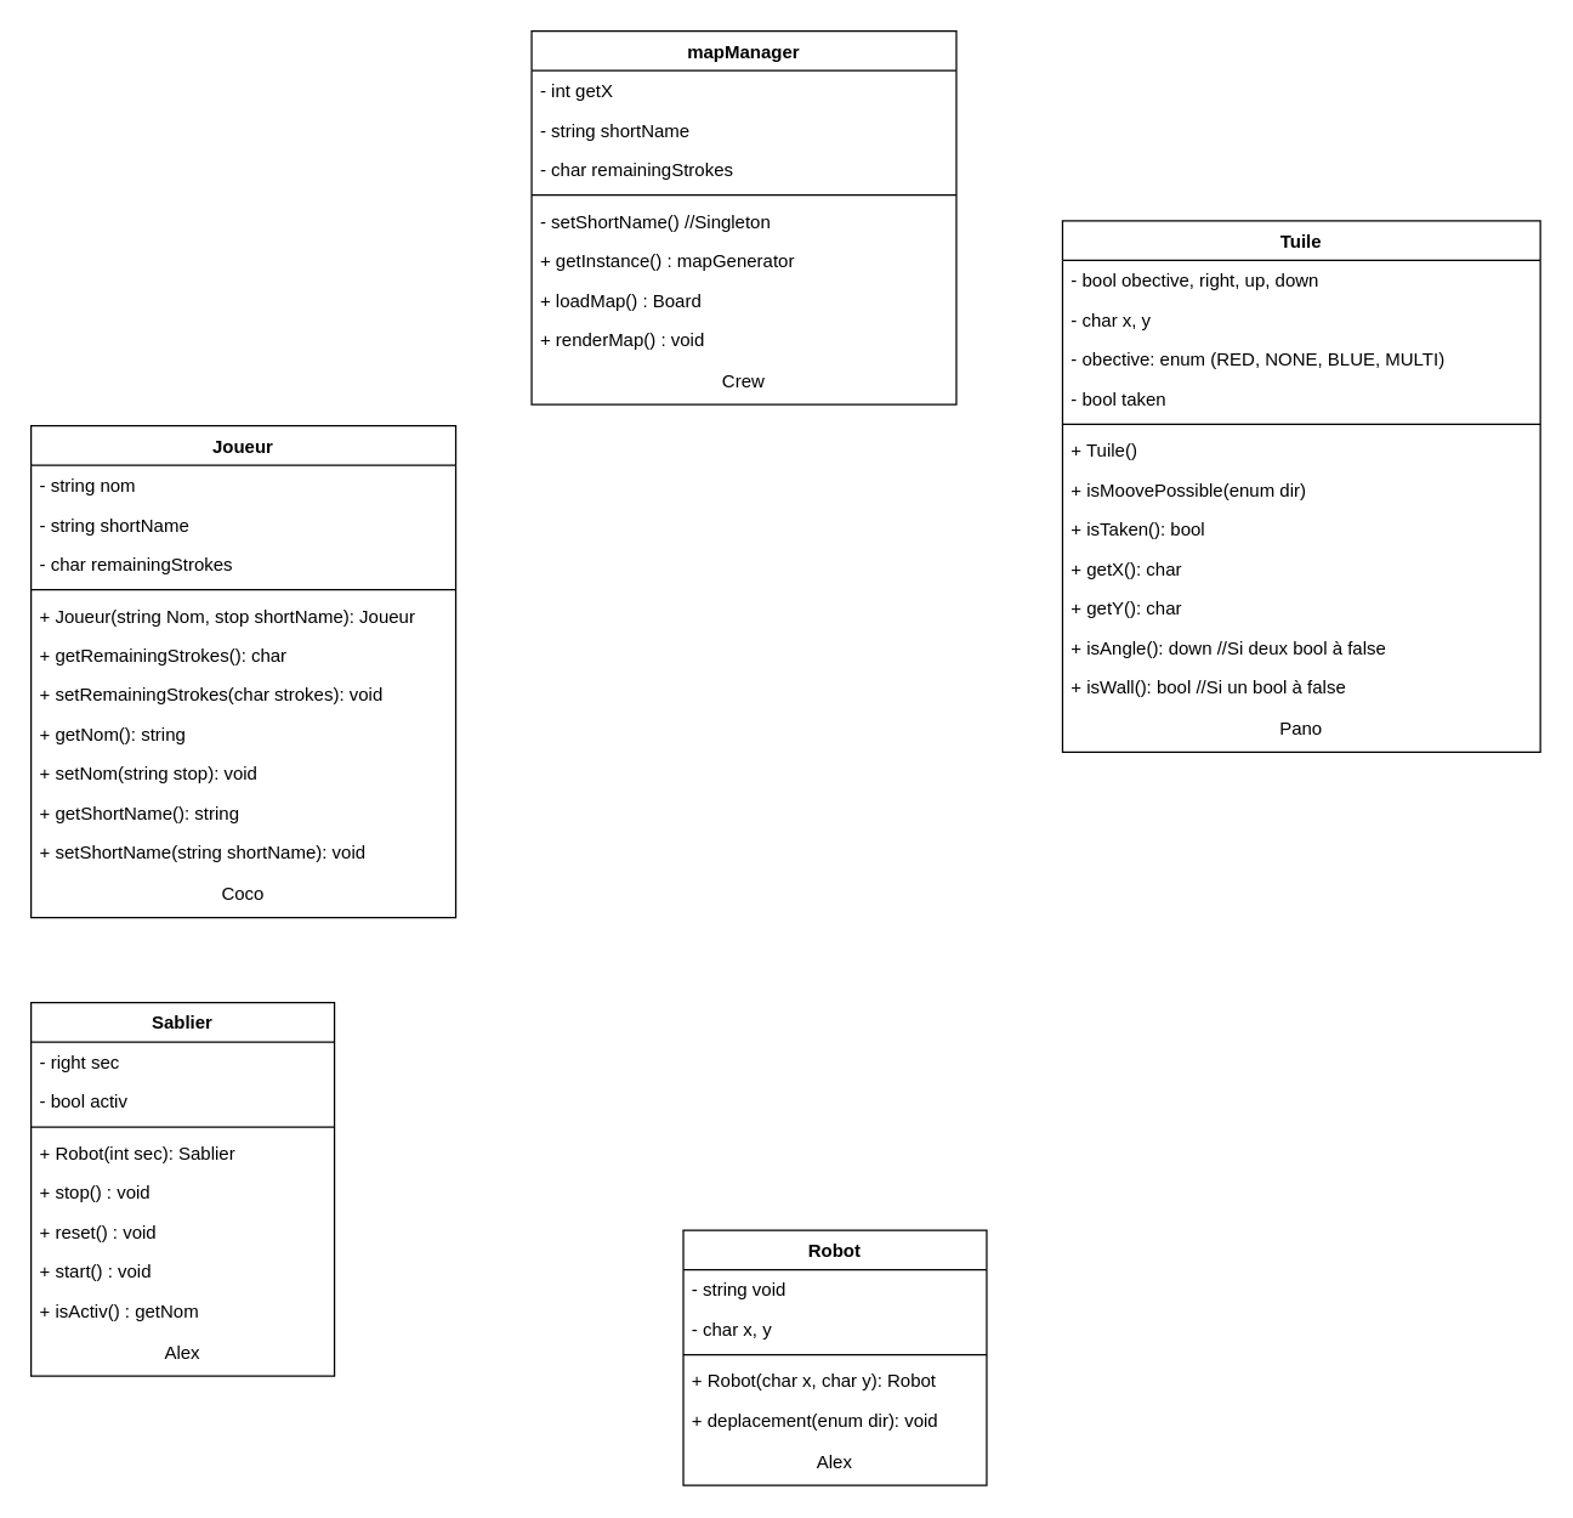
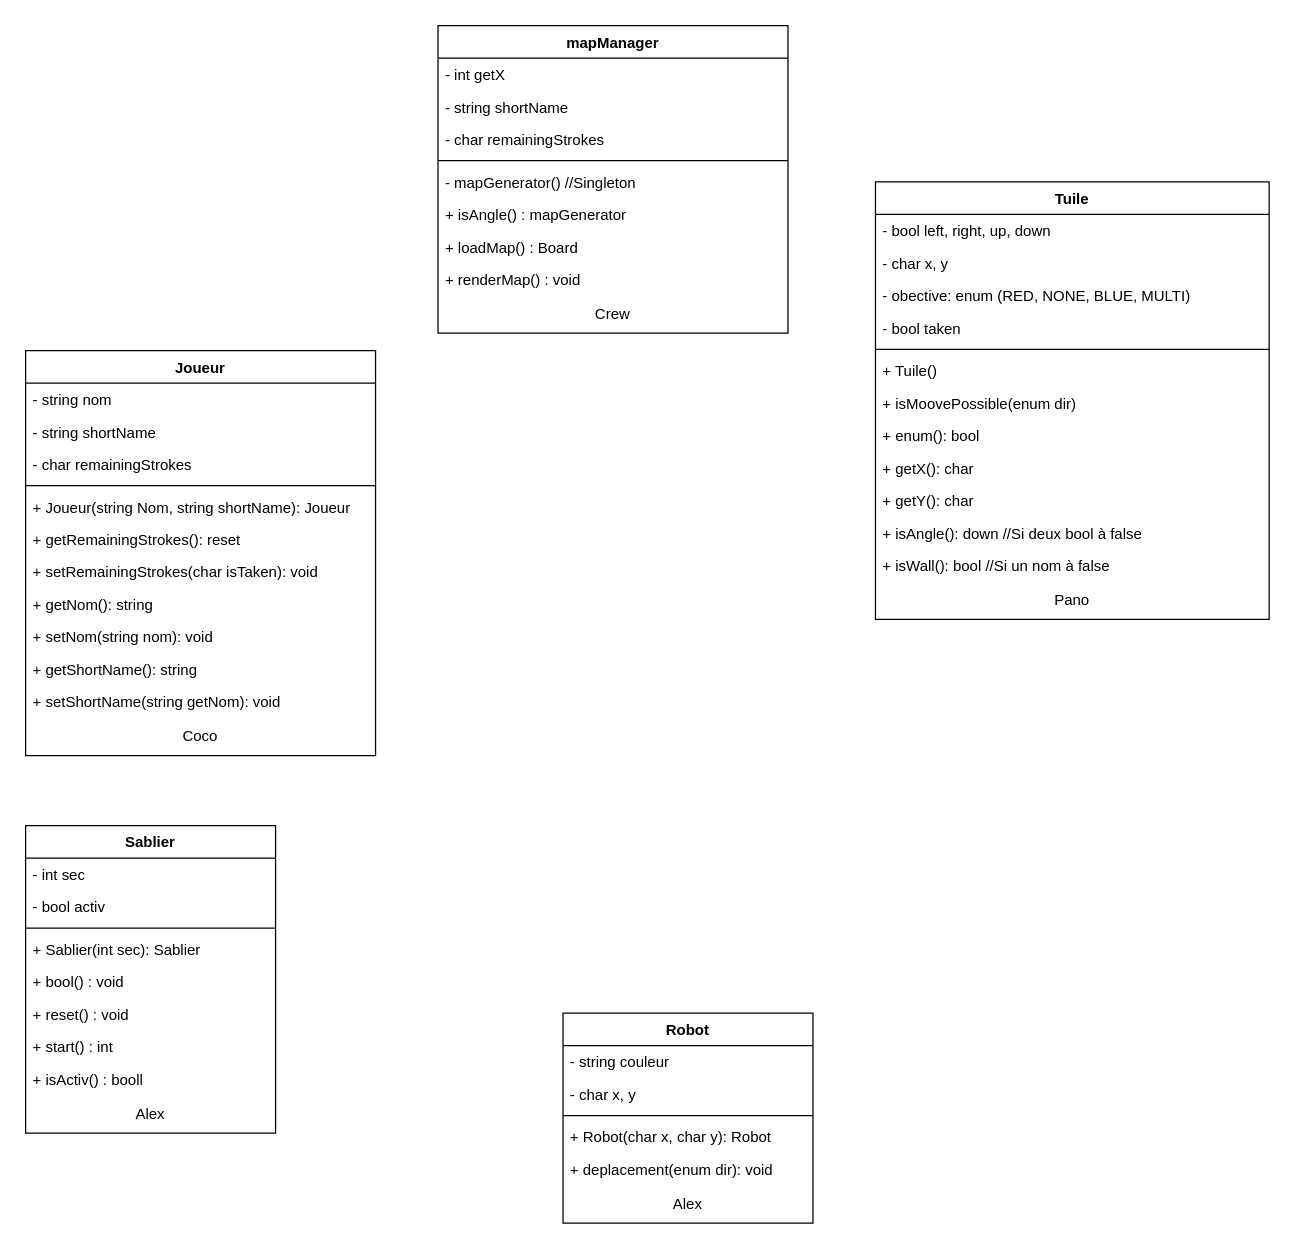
- <mxCell id="37" value="- setShortName() //Singleton" style="text;strokeColor=none;fillColor=none;align=left;verticalAlign=top;spacingLeft=4;spacingRight=4;overflow=hidden;rotatable=0;points=[[0,0.5],[1,0.5]];portConstraint=eastwest;" parent="32" vertex="1"><mxGeometry y="112" width="280" height="26" as="geometry" /></mxCell>
+ <mxCell id="37" value="- mapGenerator() //Singleton" style="text;strokeColor=none;fillColor=none;align=left;verticalAlign=top;spacingLeft=4;spacingRight=4;overflow=hidden;rotatable=0;points=[[0,0.5],[1,0.5]];portConstraint=eastwest;" parent="32" vertex="1"><mxGeometry y="112" width="280" height="26" as="geometry" /></mxCell>
- <mxCell id="38" value="+ getInstance() : mapGenerator" style="text;strokeColor=none;fillColor=none;align=left;verticalAlign=top;spacingLeft=4;spacingRight=4;overflow=hidden;rotatable=0;points=[[0,0.5],[1,0.5]];portConstraint=eastwest;" parent="32" vertex="1"><mxGeometry y="138" width="280" height="26" as="geometry" /></mxCell>
+ <mxCell id="38" value="+ isAngle() : mapGenerator" style="text;strokeColor=none;fillColor=none;align=left;verticalAlign=top;spacingLeft=4;spacingRight=4;overflow=hidden;rotatable=0;points=[[0,0.5],[1,0.5]];portConstraint=eastwest;" parent="32" vertex="1"><mxGeometry y="138" width="280" height="26" as="geometry" /></mxCell>
- <mxCell id="43" value="- bool obective, right, up, down" style="text;strokeColor=none;fillColor=none;align=left;verticalAlign=top;spacingLeft=4;spacingRight=4;overflow=hidden;rotatable=0;points=[[0,0.5],[1,0.5]];portConstraint=eastwest;" parent="42" vertex="1"><mxGeometry y="26" width="315" height="26" as="geometry" /></mxCell>
+ <mxCell id="43" value="- bool left, right, up, down" style="text;strokeColor=none;fillColor=none;align=left;verticalAlign=top;spacingLeft=4;spacingRight=4;overflow=hidden;rotatable=0;points=[[0,0.5],[1,0.5]];portConstraint=eastwest;" parent="42" vertex="1"><mxGeometry y="26" width="315" height="26" as="geometry" /></mxCell>
- <mxCell id="50" value="+ isTaken(): bool" style="text;strokeColor=none;fillColor=none;align=left;verticalAlign=top;spacingLeft=4;spacingRight=4;overflow=hidden;rotatable=0;points=[[0,0.5],[1,0.5]];portConstraint=eastwest;" parent="42" vertex="1"><mxGeometry y="190" width="315" height="26" as="geometry" /></mxCell>
+ <mxCell id="50" value="+ enum(): bool" style="text;strokeColor=none;fillColor=none;align=left;verticalAlign=top;spacingLeft=4;spacingRight=4;overflow=hidden;rotatable=0;points=[[0,0.5],[1,0.5]];portConstraint=eastwest;" parent="42" vertex="1"><mxGeometry y="190" width="315" height="26" as="geometry" /></mxCell>
- <mxCell id="24" value="+ Joueur(string Nom, stop shortName): Joueur" style="text;strokeColor=none;fillColor=none;align=left;verticalAlign=top;spacingLeft=4;spacingRight=4;overflow=hidden;rotatable=0;points=[[0,0.5],[1,0.5]];portConstraint=eastwest;" parent="19" vertex="1"><mxGeometry y="112" width="280" height="26" as="geometry" /></mxCell>
+ <mxCell id="24" value="+ Joueur(string Nom, string shortName): Joueur" style="text;strokeColor=none;fillColor=none;align=left;verticalAlign=top;spacingLeft=4;spacingRight=4;overflow=hidden;rotatable=0;points=[[0,0.5],[1,0.5]];portConstraint=eastwest;" parent="19" vertex="1"><mxGeometry y="112" width="280" height="26" as="geometry" /></mxCell>
- <mxCell id="25" value="+ getRemainingStrokes(): char" style="text;strokeColor=none;fillColor=none;align=left;verticalAlign=top;spacingLeft=4;spacingRight=4;overflow=hidden;rotatable=0;points=[[0,0.5],[1,0.5]];portConstraint=eastwest;" parent="19" vertex="1"><mxGeometry y="138" width="280" height="26" as="geometry" /></mxCell>
+ <mxCell id="25" value="+ getRemainingStrokes(): reset" style="text;strokeColor=none;fillColor=none;align=left;verticalAlign=top;spacingLeft=4;spacingRight=4;overflow=hidden;rotatable=0;points=[[0,0.5],[1,0.5]];portConstraint=eastwest;" parent="19" vertex="1"><mxGeometry y="138" width="280" height="26" as="geometry" /></mxCell>
- <mxCell id="54" value="+ isWall(): bool //Si un bool à false" style="text;strokeColor=none;fillColor=none;align=left;verticalAlign=top;spacingLeft=4;spacingRight=4;overflow=hidden;rotatable=0;points=[[0,0.5],[1,0.5]];portConstraint=eastwest;" parent="42" vertex="1"><mxGeometry y="294" width="315" height="26" as="geometry" /></mxCell>
+ <mxCell id="54" value="+ isWall(): bool //Si un nom à false" style="text;strokeColor=none;fillColor=none;align=left;verticalAlign=top;spacingLeft=4;spacingRight=4;overflow=hidden;rotatable=0;points=[[0,0.5],[1,0.5]];portConstraint=eastwest;" parent="42" vertex="1"><mxGeometry y="294" width="315" height="26" as="geometry" /></mxCell>
- <mxCell id="26" value="+ setRemainingStrokes(char strokes): void" style="text;strokeColor=none;fillColor=none;align=left;verticalAlign=top;spacingLeft=4;spacingRight=4;overflow=hidden;rotatable=0;points=[[0,0.5],[1,0.5]];portConstraint=eastwest;" parent="19" vertex="1"><mxGeometry y="164" width="280" height="26" as="geometry" /></mxCell>
+ <mxCell id="26" value="+ setRemainingStrokes(char isTaken): void" style="text;strokeColor=none;fillColor=none;align=left;verticalAlign=top;spacingLeft=4;spacingRight=4;overflow=hidden;rotatable=0;points=[[0,0.5],[1,0.5]];portConstraint=eastwest;" parent="19" vertex="1"><mxGeometry y="164" width="280" height="26" as="geometry" /></mxCell>
- <mxCell id="28" value="+ setNom(string stop): void" style="text;strokeColor=none;fillColor=none;align=left;verticalAlign=top;spacingLeft=4;spacingRight=4;overflow=hidden;rotatable=0;points=[[0,0.5],[1,0.5]];portConstraint=eastwest;" parent="19" vertex="1"><mxGeometry y="216" width="280" height="26" as="geometry" /></mxCell>
+ <mxCell id="28" value="+ setNom(string nom): void" style="text;strokeColor=none;fillColor=none;align=left;verticalAlign=top;spacingLeft=4;spacingRight=4;overflow=hidden;rotatable=0;points=[[0,0.5],[1,0.5]];portConstraint=eastwest;" parent="19" vertex="1"><mxGeometry y="216" width="280" height="26" as="geometry" /></mxCell>
- <mxCell id="30" value="+ setShortName(string shortName): void" style="text;strokeColor=none;fillColor=none;align=left;verticalAlign=top;spacingLeft=4;spacingRight=4;overflow=hidden;rotatable=0;points=[[0,0.5],[1,0.5]];portConstraint=eastwest;" parent="19" vertex="1"><mxGeometry y="268" width="280" height="26" as="geometry" /></mxCell>
+ <mxCell id="30" value="+ setShortName(string getNom): void" style="text;strokeColor=none;fillColor=none;align=left;verticalAlign=top;spacingLeft=4;spacingRight=4;overflow=hidden;rotatable=0;points=[[0,0.5],[1,0.5]];portConstraint=eastwest;" parent="19" vertex="1"><mxGeometry y="268" width="280" height="26" as="geometry" /></mxCell>
- <mxCell id="10" value="- right sec&#10;" style="text;strokeColor=none;fillColor=none;align=left;verticalAlign=top;spacingLeft=4;spacingRight=4;overflow=hidden;rotatable=0;points=[[0,0.5],[1,0.5]];portConstraint=eastwest;" parent="9" vertex="1"><mxGeometry y="26" width="200" height="26" as="geometry" /></mxCell>
+ <mxCell id="10" value="- int sec&#10;" style="text;strokeColor=none;fillColor=none;align=left;verticalAlign=top;spacingLeft=4;spacingRight=4;overflow=hidden;rotatable=0;points=[[0,0.5],[1,0.5]];portConstraint=eastwest;" parent="9" vertex="1"><mxGeometry y="26" width="200" height="26" as="geometry" /></mxCell>
- <mxCell id="13" value="+ Robot(int sec): Sablier" style="text;strokeColor=none;fillColor=none;align=left;verticalAlign=top;spacingLeft=4;spacingRight=4;overflow=hidden;rotatable=0;points=[[0,0.5],[1,0.5]];portConstraint=eastwest;" parent="9" vertex="1"><mxGeometry y="86" width="200" height="26" as="geometry" /></mxCell>
+ <mxCell id="13" value="+ Sablier(int sec): Sablier" style="text;strokeColor=none;fillColor=none;align=left;verticalAlign=top;spacingLeft=4;spacingRight=4;overflow=hidden;rotatable=0;points=[[0,0.5],[1,0.5]];portConstraint=eastwest;" parent="9" vertex="1"><mxGeometry y="86" width="200" height="26" as="geometry" /></mxCell>
- <mxCell id="14" value="+ stop() : void" style="text;strokeColor=none;fillColor=none;align=left;verticalAlign=top;spacingLeft=4;spacingRight=4;overflow=hidden;rotatable=0;points=[[0,0.5],[1,0.5]];portConstraint=eastwest;" parent="9" vertex="1"><mxGeometry y="112" width="200" height="26" as="geometry" /></mxCell>
+ <mxCell id="14" value="+ bool() : void" style="text;strokeColor=none;fillColor=none;align=left;verticalAlign=top;spacingLeft=4;spacingRight=4;overflow=hidden;rotatable=0;points=[[0,0.5],[1,0.5]];portConstraint=eastwest;" parent="9" vertex="1"><mxGeometry y="112" width="200" height="26" as="geometry" /></mxCell>
- <mxCell id="16" value="+ start() : void" style="text;strokeColor=none;fillColor=none;align=left;verticalAlign=top;spacingLeft=4;spacingRight=4;overflow=hidden;rotatable=0;points=[[0,0.5],[1,0.5]];portConstraint=eastwest;" parent="9" vertex="1"><mxGeometry y="164" width="200" height="26" as="geometry" /></mxCell>
+ <mxCell id="16" value="+ start() : int" style="text;strokeColor=none;fillColor=none;align=left;verticalAlign=top;spacingLeft=4;spacingRight=4;overflow=hidden;rotatable=0;points=[[0,0.5],[1,0.5]];portConstraint=eastwest;" parent="9" vertex="1"><mxGeometry y="164" width="200" height="26" as="geometry" /></mxCell>
- <mxCell id="3" value="- string void&#10;" style="text;strokeColor=none;fillColor=none;align=left;verticalAlign=top;spacingLeft=4;spacingRight=4;overflow=hidden;rotatable=0;points=[[0,0.5],[1,0.5]];portConstraint=eastwest;" parent="2" vertex="1"><mxGeometry y="26" width="200" height="26" as="geometry" /></mxCell>
+ <mxCell id="3" value="- string couleur&#10;" style="text;strokeColor=none;fillColor=none;align=left;verticalAlign=top;spacingLeft=4;spacingRight=4;overflow=hidden;rotatable=0;points=[[0,0.5],[1,0.5]];portConstraint=eastwest;" parent="2" vertex="1"><mxGeometry y="26" width="200" height="26" as="geometry" /></mxCell>
- <mxCell id="17" value="+ isActiv() : getNom" style="text;strokeColor=none;fillColor=none;align=left;verticalAlign=top;spacingLeft=4;spacingRight=4;overflow=hidden;rotatable=0;points=[[0,0.5],[1,0.5]];portConstraint=eastwest;" parent="9" vertex="1"><mxGeometry y="190" width="200" height="26" as="geometry" /></mxCell>
+ <mxCell id="17" value="+ isActiv() : booll" style="text;strokeColor=none;fillColor=none;align=left;verticalAlign=top;spacingLeft=4;spacingRight=4;overflow=hidden;rotatable=0;points=[[0,0.5],[1,0.5]];portConstraint=eastwest;" parent="9" vertex="1"><mxGeometry y="190" width="200" height="26" as="geometry" /></mxCell>
